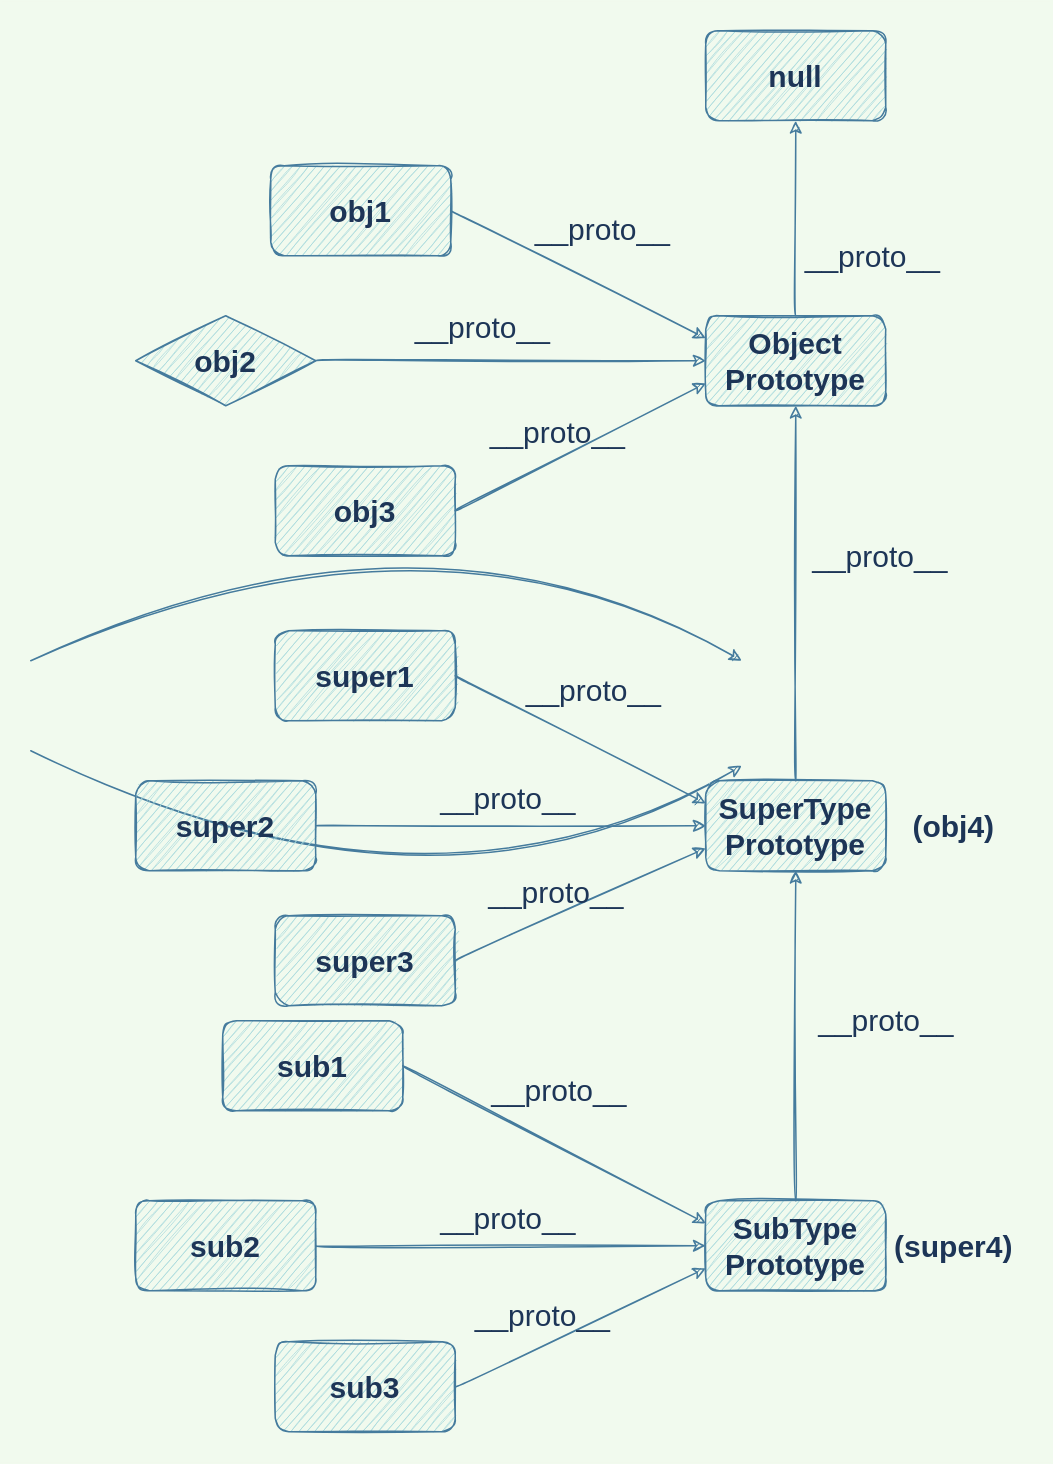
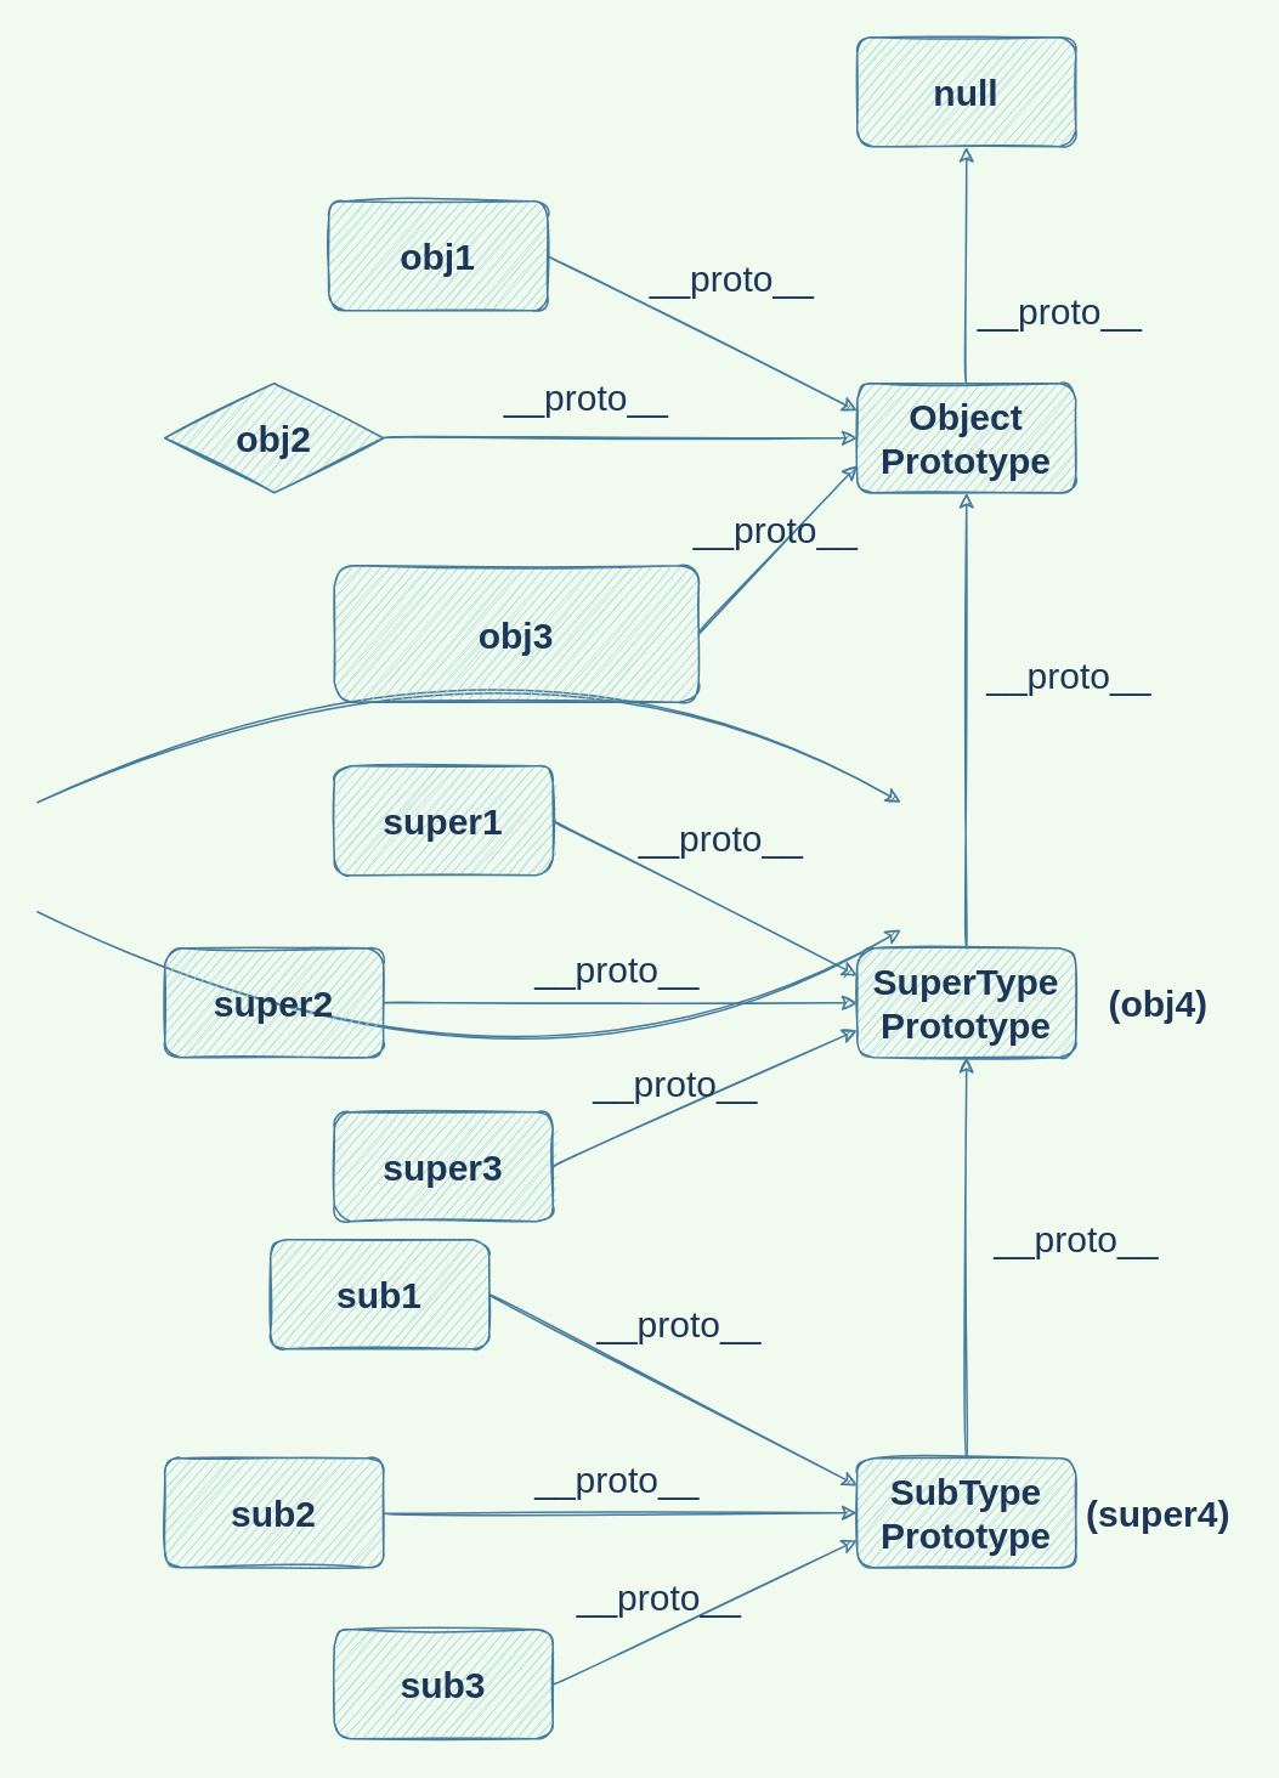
- <mxCell id="24" value="obj3" style="whiteSpace=wrap;html=1;labelBackgroundColor=none;fontSize=20;align=center;fillColor=#A8DADC;strokeColor=#457B9D;fontColor=#1D3557;sketch=1;rounded=1;fontStyle=1" vertex="1" parent="1"><mxGeometry x="183" y="310" width="120" height="60" as="geometry" /></mxCell>
+ <mxCell id="24" value="obj3" style="whiteSpace=wrap;html=1;labelBackgroundColor=none;fontSize=20;align=center;fillColor=#A8DADC;strokeColor=#457B9D;fontColor=#1D3557;sketch=1;rounded=1;fontStyle=1" vertex="1" parent="1"><mxGeometry x="183" y="310" width="200" height="75" as="geometry" /></mxCell>
